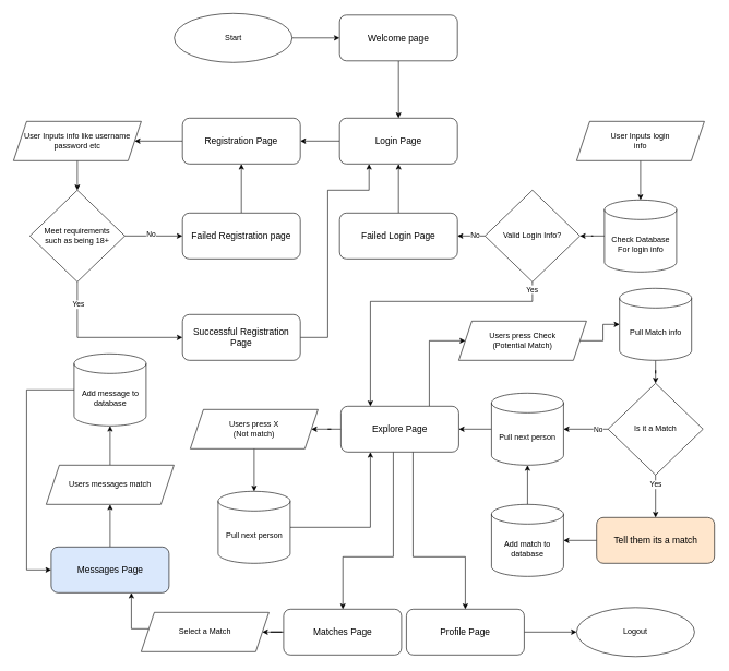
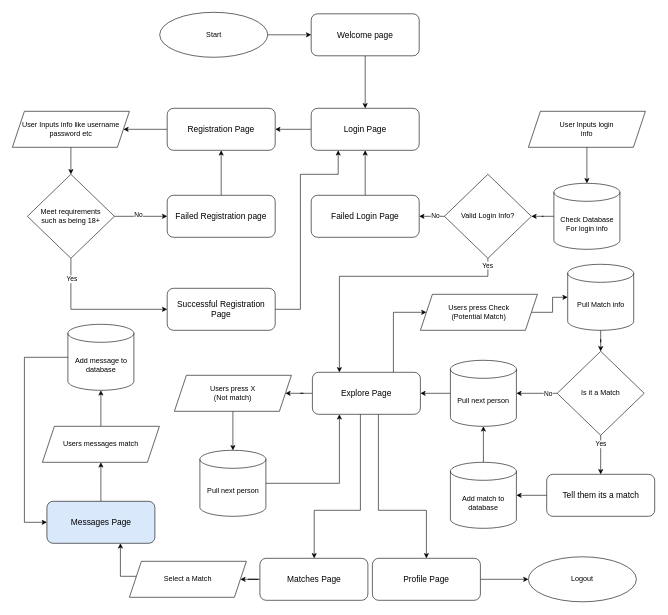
- <mxCell id="62" value="&lt;font style=&quot;font-size: 14px;&quot;&gt;Tell them its a match&lt;/font&gt;" style="rounded=1;whiteSpace=wrap;html=1;fillColor=#ffe6cc;" parent="1" vertex="1"><mxGeometry x="910.5" y="790" width="180" height="70" as="geometry" /></mxCell>
+ <mxCell id="62" value="&lt;font style=&quot;font-size: 14px;&quot;&gt;Tell them its a match&lt;/font&gt;" style="rounded=1;whiteSpace=wrap;html=1;" parent="1" vertex="1"><mxGeometry x="910.5" y="790" width="180" height="70" as="geometry" /></mxCell>
